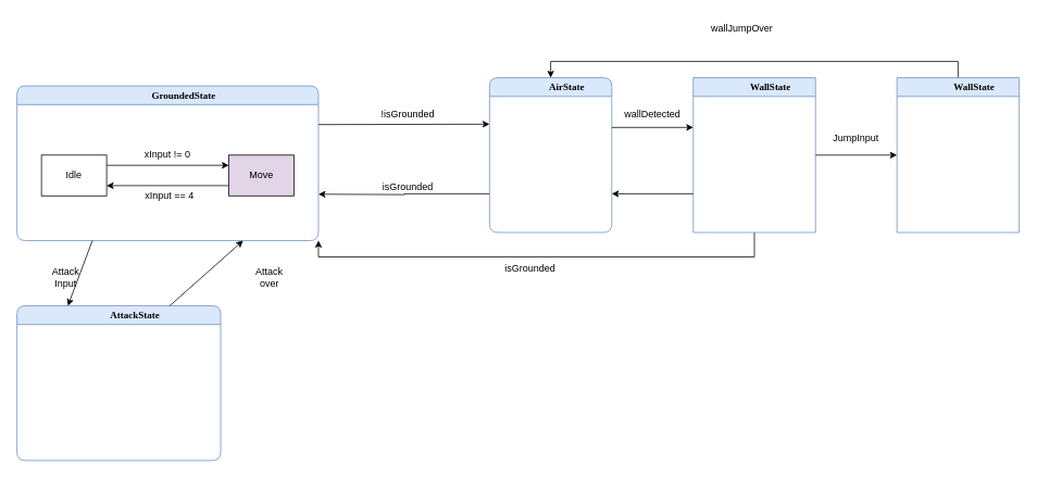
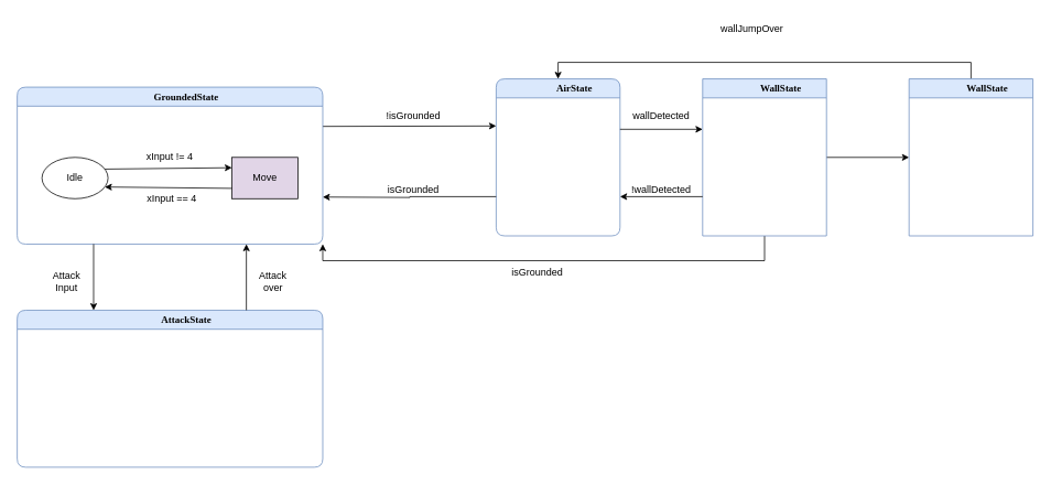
- <mxCell id="29" value="JumpInput" style="text;html=1;align=center;verticalAlign=middle;whiteSpace=wrap;rounded=0;" vertex="1" parent="1"><mxGeometry x="1020" y="155" width="60" height="30" as="geometry" /></mxCell>
- <mxCell id="8" value="xInput != 0" style="text;html=1;align=center;verticalAlign=middle;whiteSpace=wrap;rounded=0;" vertex="1" parent="3"><mxGeometry x="155" y="70" width="60" height="30" as="geometry" /></mxCell>
+ <mxCell id="8" value="xInput != 4" style="text;html=1;align=center;verticalAlign=middle;whiteSpace=wrap;rounded=0;" vertex="1" parent="3"><mxGeometry x="155" y="70" width="60" height="30" as="geometry" /></mxCell>
- <mxCell id="4" value="Idle" style="rounded=0;whiteSpace=wrap;html=1;" vertex="1" parent="3"><mxGeometry x="30" y="85" width="80" height="50" as="geometry" /></mxCell>
+ <mxCell id="4" value="Idle" style="ellipse;whiteSpace=wrap;html=1;" vertex="1" parent="3"><mxGeometry x="30" y="85" width="80" height="50" as="geometry" /></mxCell>
+ <mxCell id="26" value="!wallDetected" style="text;html=1;align=center;verticalAlign=middle;whiteSpace=wrap;rounded=0;" vertex="1" parent="1"><mxGeometry x="770" y="215" width="60" height="30" as="geometry" /></mxCell>
- <mxCell id="10" value="&lt;blockquote style=&quot;margin: 0 0 0 40px; border: none; padding: 0px;&quot;&gt;AttackState&lt;/blockquote&gt;" style="swimlane;whiteSpace=wrap;html=1;rounded=1;shadow=0;comic=0;labelBackgroundColor=none;strokeWidth=1;fontFamily=Verdana;fontSize=12;align=center;fillColor=#dae8fc;strokeColor=#6c8ebf;" vertex="1" parent="1"><mxGeometry x="20" y="375" width="250" height="190" as="geometry" /></mxCell>
+ <mxCell id="10" value="&lt;blockquote style=&quot;margin: 0 0 0 40px; border: none; padding: 0px;&quot;&gt;AttackState&lt;/blockquote&gt;" style="swimlane;whiteSpace=wrap;html=1;rounded=1;shadow=0;comic=0;labelBackgroundColor=none;strokeWidth=1;fontFamily=Verdana;fontSize=12;align=center;fillColor=#dae8fc;strokeColor=#6c8ebf;" vertex="1" parent="1"><mxGeometry x="20" y="375" width="370" height="190" as="geometry" /></mxCell>
